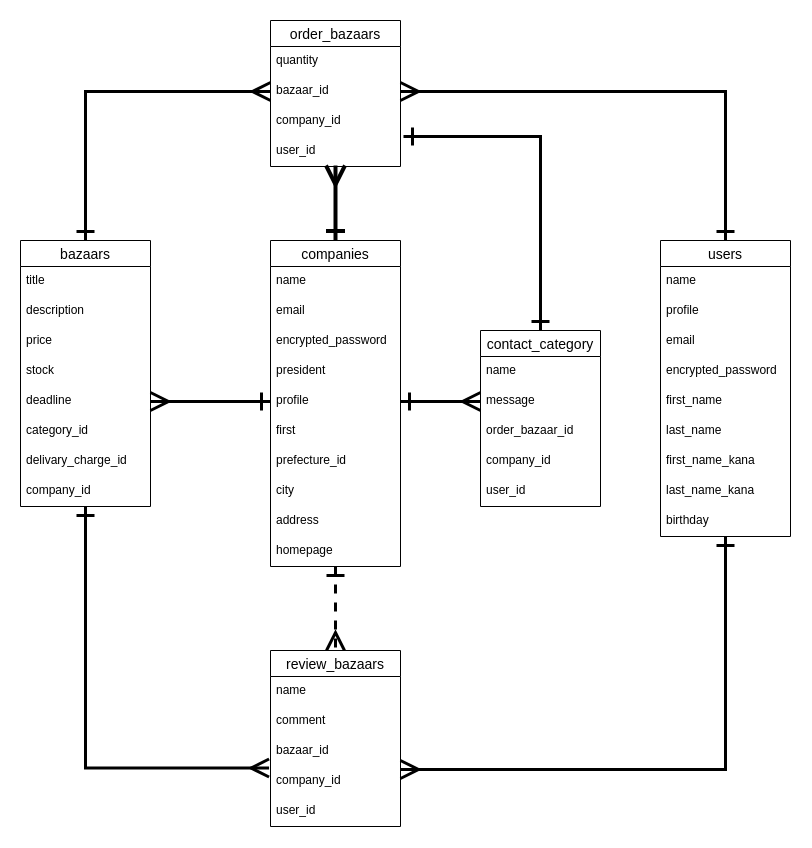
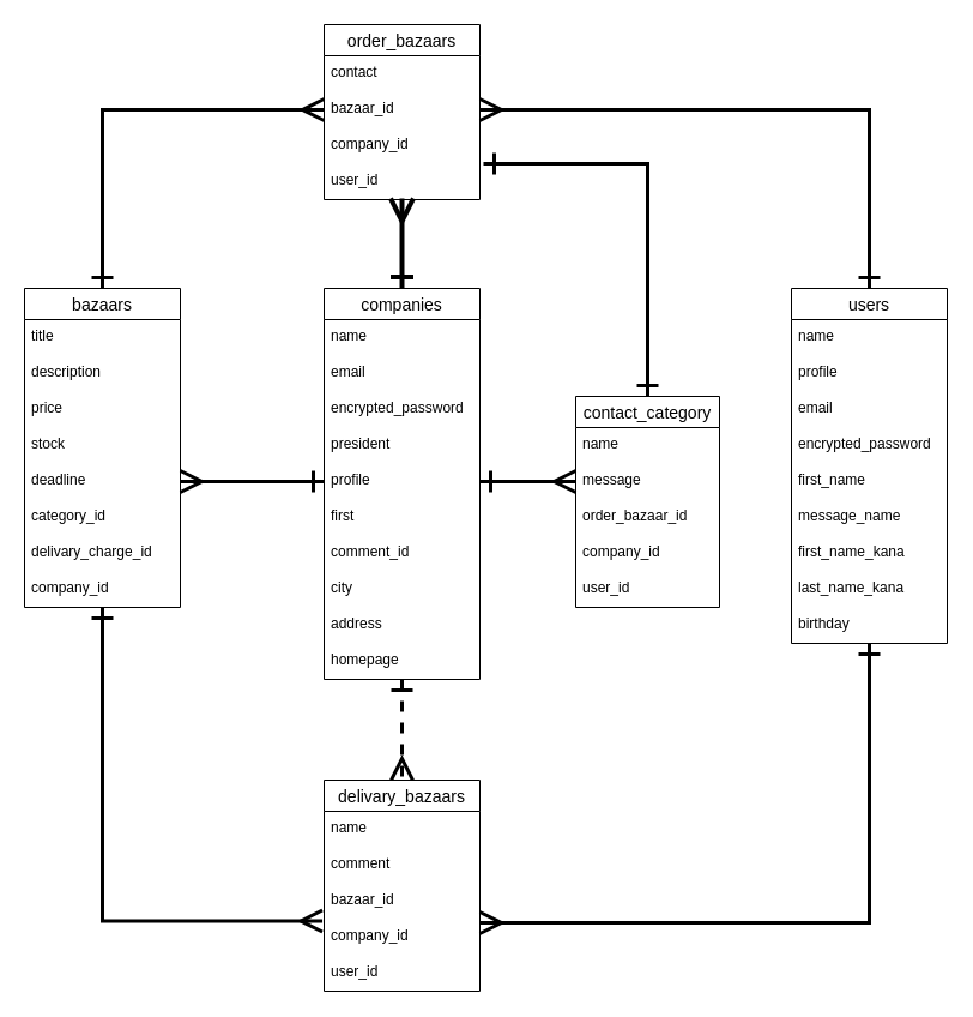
- <mxCell id="41" value="quantity" style="text;strokeColor=none;fillColor=none;spacingLeft=4;spacingRight=4;overflow=hidden;rotatable=0;points=[[0,0.5],[1,0.5]];portConstraint=eastwest;fontSize=12;" parent="40" vertex="1"><mxGeometry y="26" width="130" height="30" as="geometry" /></mxCell>
+ <mxCell id="41" value="contact" style="text;strokeColor=none;fillColor=none;spacingLeft=4;spacingRight=4;overflow=hidden;rotatable=0;points=[[0,0.5],[1,0.5]];portConstraint=eastwest;fontSize=12;" parent="40" vertex="1"><mxGeometry y="26" width="130" height="30" as="geometry" /></mxCell>
- <mxCell id="29" value="last_name" style="text;strokeColor=none;fillColor=none;spacingLeft=4;spacingRight=4;overflow=hidden;rotatable=0;points=[[0,0.5],[1,0.5]];portConstraint=eastwest;fontSize=12;" parent="23" vertex="1"><mxGeometry y="176" width="130" height="30" as="geometry" /></mxCell>
+ <mxCell id="29" value="message_name" style="text;strokeColor=none;fillColor=none;spacingLeft=4;spacingRight=4;overflow=hidden;rotatable=0;points=[[0,0.5],[1,0.5]];portConstraint=eastwest;fontSize=12;" parent="23" vertex="1"><mxGeometry y="176" width="130" height="30" as="geometry" /></mxCell>
- <mxCell id="11" value="prefecture_id" style="text;strokeColor=none;fillColor=none;spacingLeft=4;spacingRight=4;overflow=hidden;rotatable=0;points=[[0,0.5],[1,0.5]];portConstraint=eastwest;fontSize=12;" parent="4" vertex="1"><mxGeometry y="206" width="130" height="30" as="geometry" /></mxCell>
+ <mxCell id="11" value="comment_id" style="text;strokeColor=none;fillColor=none;spacingLeft=4;spacingRight=4;overflow=hidden;rotatable=0;points=[[0,0.5],[1,0.5]];portConstraint=eastwest;fontSize=12;" parent="4" vertex="1"><mxGeometry y="206" width="130" height="30" as="geometry" /></mxCell>
- <mxCell id="33" value="review_bazaars" style="swimlane;fontStyle=0;childLayout=stackLayout;horizontal=1;startSize=26;horizontalStack=0;resizeParent=1;resizeParentMax=0;resizeLast=0;collapsible=1;marginBottom=0;align=center;fontSize=14;" parent="1" vertex="1"><mxGeometry x="270" y="650" width="130" height="176" as="geometry" /></mxCell>
+ <mxCell id="33" value="delivary_bazaars" style="swimlane;fontStyle=0;childLayout=stackLayout;horizontal=1;startSize=26;horizontalStack=0;resizeParent=1;resizeParentMax=0;resizeLast=0;collapsible=1;marginBottom=0;align=center;fontSize=14;" parent="1" vertex="1"><mxGeometry x="270" y="650" width="130" height="176" as="geometry" /></mxCell>
